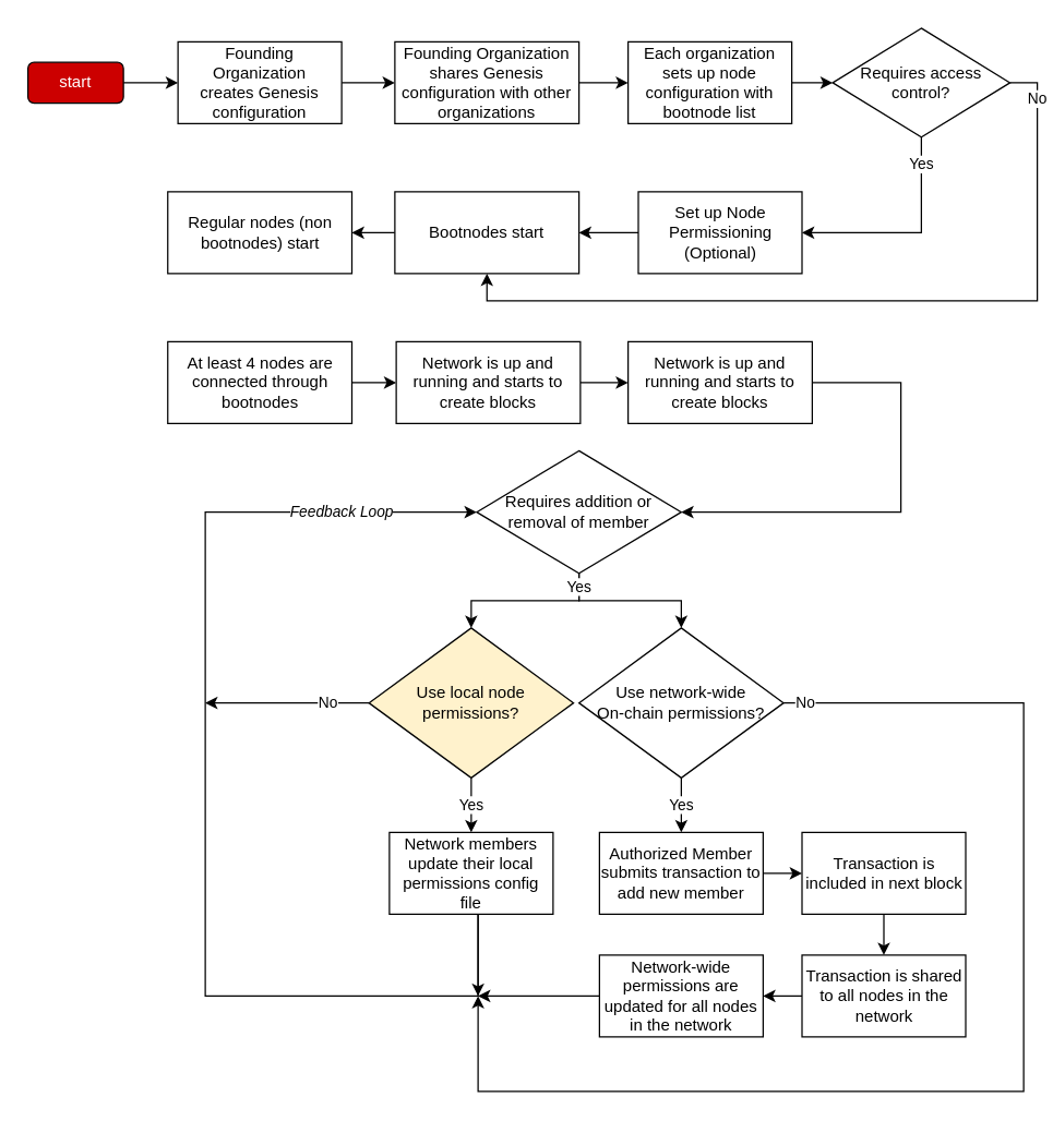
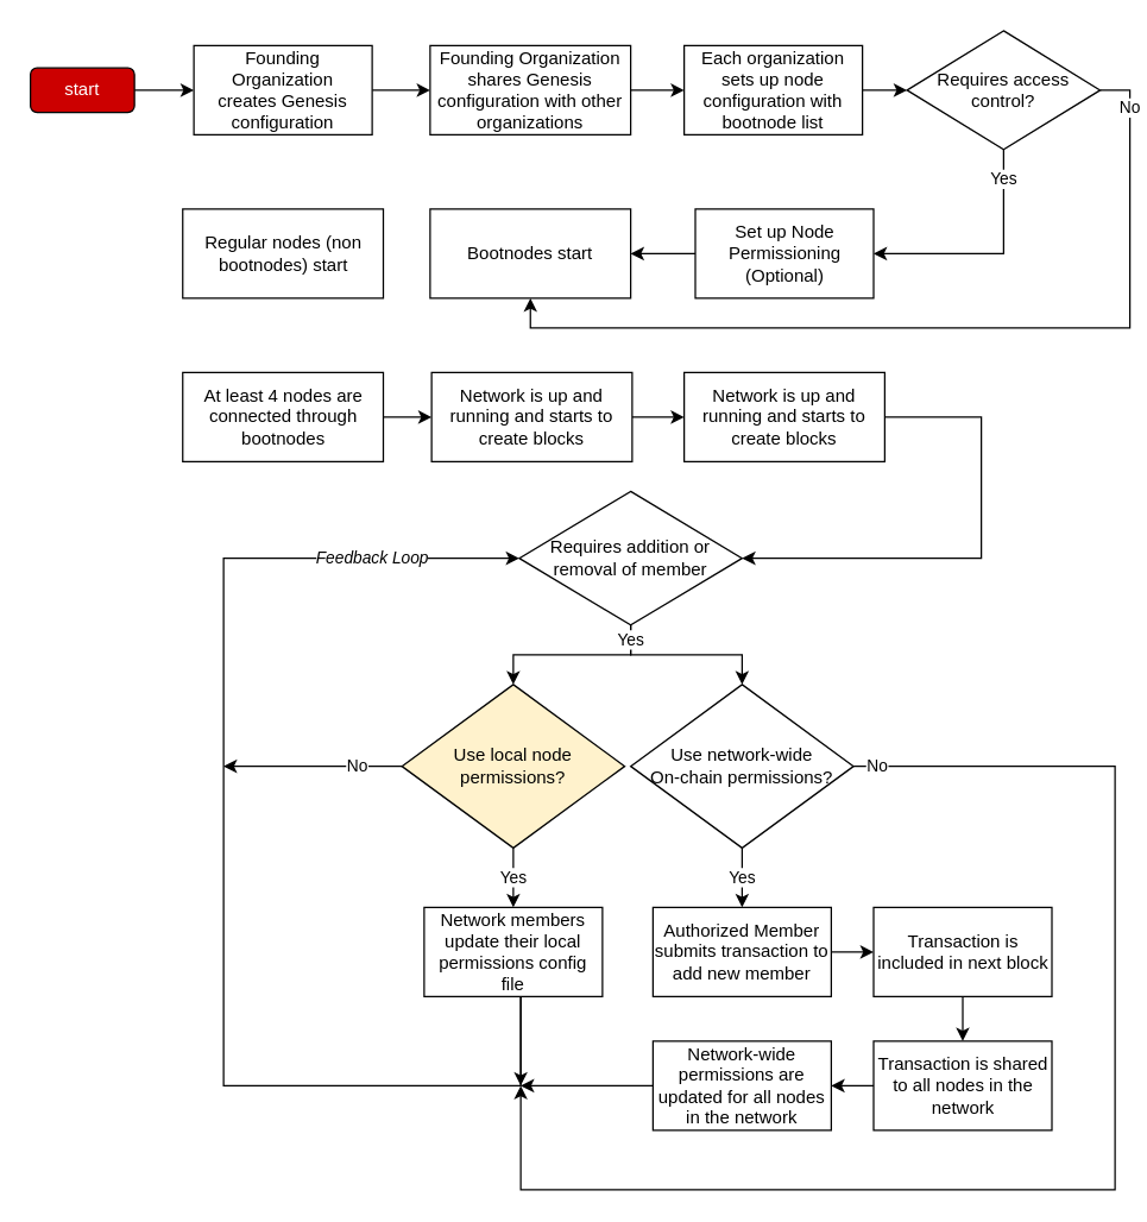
- <mxCell id="15" style="edgeStyle=orthogonalEdgeStyle;rounded=0;orthogonalLoop=1;jettySize=auto;html=1;exitX=0;exitY=0.5;exitDx=0;exitDy=0;entryX=1;entryY=0.5;entryDx=0;entryDy=0;" edge="1" parent="1" source="16" target="17"><mxGeometry relative="1" as="geometry" /></mxCell>
